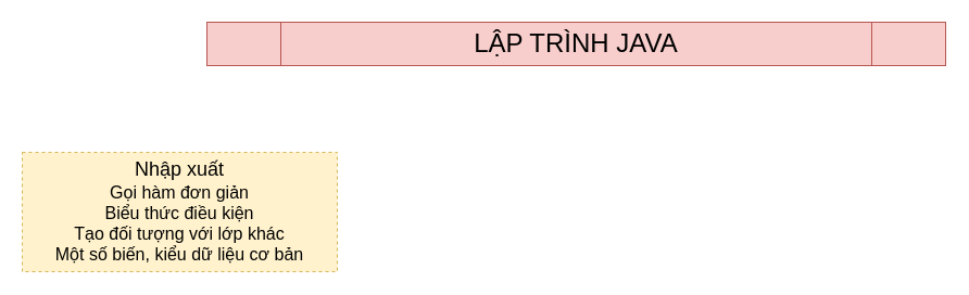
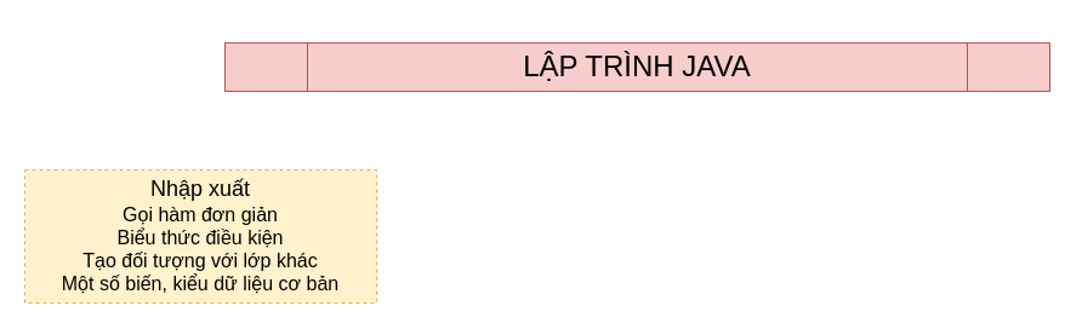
- <mxCell id="3" value="&lt;font style=&quot;font-size: 24px;&quot;&gt;LẬP TRÌNH JAVA&lt;/font&gt;" style="shape=process;whiteSpace=wrap;html=1;backgroundOutline=1;fillColor=#f8cecc;strokeColor=#b85450;" vertex="1" parent="1"><mxGeometry x="190" width="680" height="40" as="geometry" y="20" /></mxCell>
+ <mxCell id="3" value="&lt;font style=&quot;font-size: 24px;&quot;&gt;LẬP TRÌNH JAVA&lt;/font&gt;" style="shape=process;whiteSpace=wrap;html=1;backgroundOutline=1;fillColor=#f8cecc;strokeColor=#b85450;" vertex="1" parent="1"><mxGeometry x="185" y="35" width="680" height="40" as="geometry" /></mxCell>
